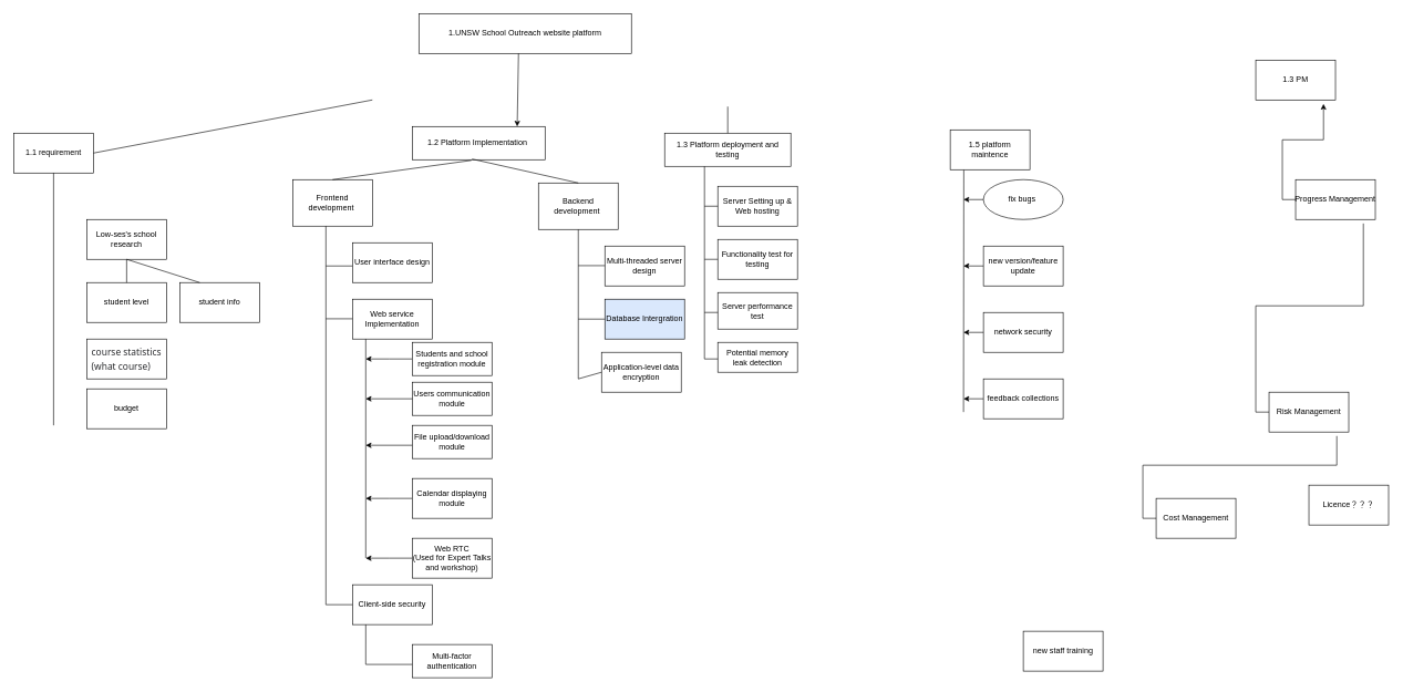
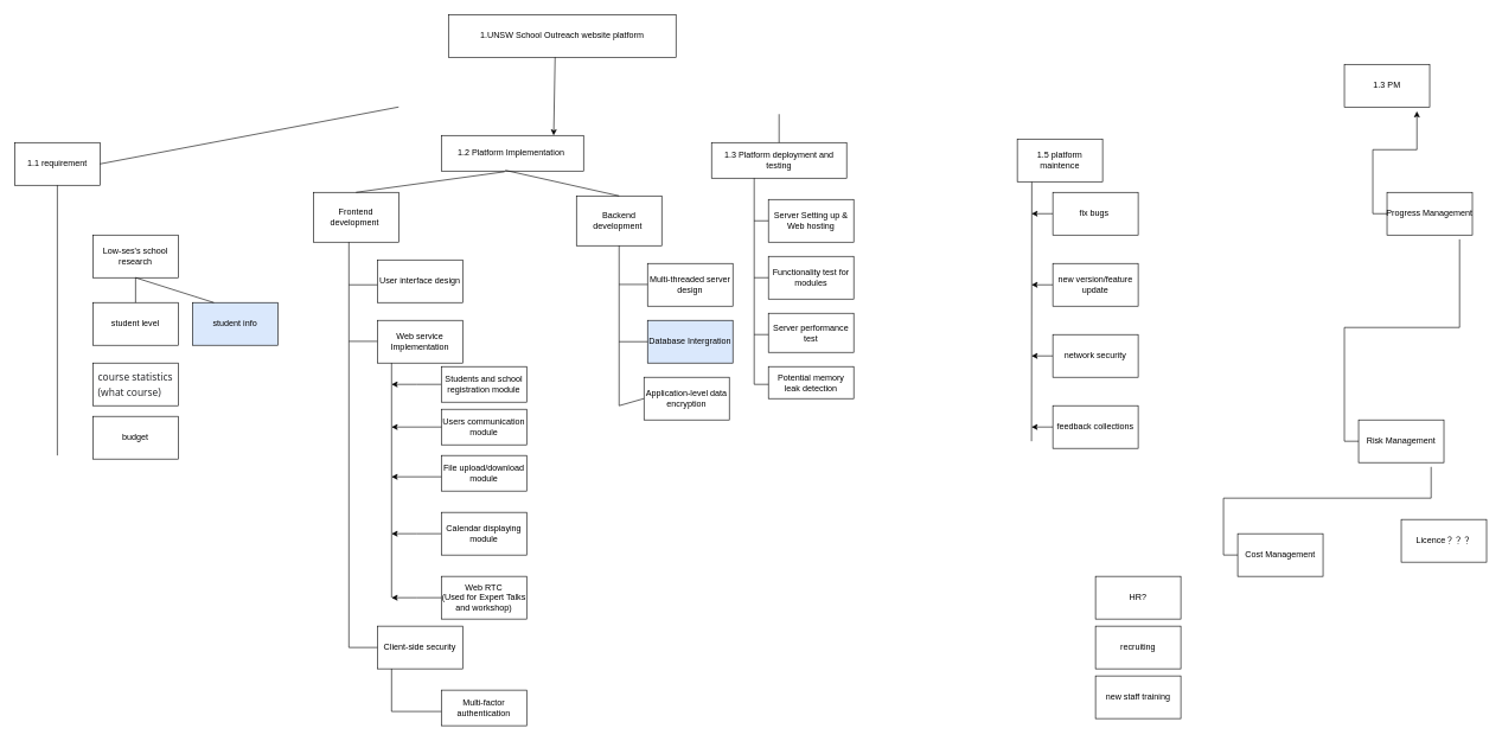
- <mxCell id="19" value="fix bugs&amp;nbsp;" style="ellipse;whiteSpace=wrap;html=1;" parent="1" vertex="1"><mxGeometry x="1480" y="270" width="120" height="60" as="geometry" /></mxCell>
+ <mxCell id="19" value="fix bugs&amp;nbsp;" style="rounded=0;whiteSpace=wrap;html=1;" parent="1" vertex="1"><mxGeometry x="1480" y="270" width="120" height="60" as="geometry" /></mxCell>
- <mxCell id="36" value="Functionality&amp;nbsp;test for testing" style="rounded=0;whiteSpace=wrap;html=1;" parent="1" vertex="1"><mxGeometry x="1080" y="360" width="120" height="60" as="geometry" /></mxCell>
+ <mxCell id="36" value="Functionality&amp;nbsp;test for modules" style="rounded=0;whiteSpace=wrap;html=1;" parent="1" vertex="1"><mxGeometry x="1080" y="360" width="120" height="60" as="geometry" /></mxCell>
- <mxCell id="46" value="student info" style="rounded=0;whiteSpace=wrap;html=1;" parent="1" vertex="1"><mxGeometry x="270" y="425" width="120" height="60" as="geometry" /></mxCell>
+ <mxCell id="46" value="student info" style="rounded=0;whiteSpace=wrap;html=1;fillColor=#dae8fc;" parent="1" vertex="1"><mxGeometry x="270" y="425" width="120" height="60" as="geometry" /></mxCell>
+ <mxCell id="42" value="HR?" style="rounded=0;whiteSpace=wrap;html=1;" parent="1" vertex="1"><mxGeometry x="1540" y="810" width="120" height="60" as="geometry" /></mxCell>
+ <mxCell id="41" value="recruiting" style="rounded=0;whiteSpace=wrap;html=1;" parent="1" vertex="1"><mxGeometry x="1540" y="880" width="120" height="60" as="geometry" /></mxCell>
